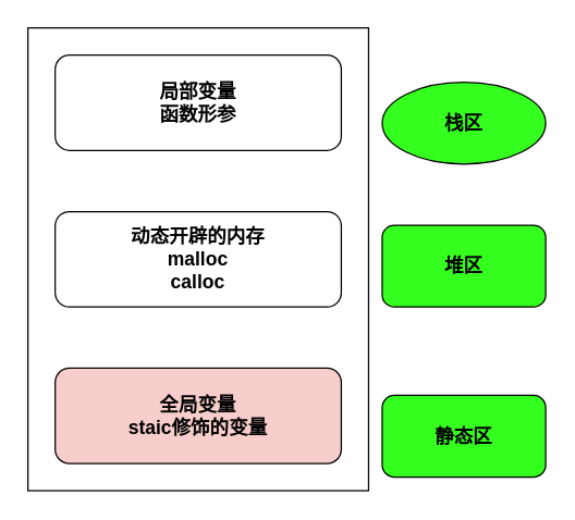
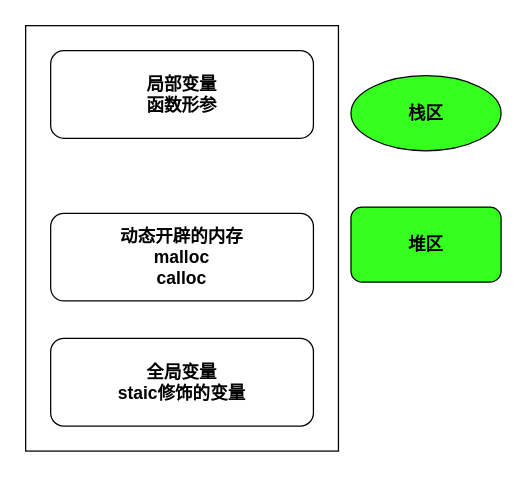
- <mxCell id="4" value="&lt;b&gt;&lt;font style=&quot;font-size: 14px;&quot;&gt;动态开辟的内存&lt;br&gt;malloc&lt;br&gt;calloc&lt;/font&gt;&lt;/b&gt;" style="rounded=1;whiteSpace=wrap;html=1;" parent="1" vertex="1"><mxGeometry x="40" y="155" width="210" height="70" as="geometry" /></mxCell>
+ <mxCell id="4" value="&lt;b&gt;&lt;font style=&quot;font-size: 14px;&quot;&gt;动态开辟的内存&lt;br&gt;malloc&lt;br&gt;calloc&lt;/font&gt;&lt;/b&gt;" style="rounded=1;whiteSpace=wrap;html=1;" parent="1" vertex="1"><mxGeometry x="40" y="170" width="210" height="70" as="geometry" /></mxCell>
- <mxCell id="3" value="&lt;b&gt;&lt;font style=&quot;font-size: 14px;&quot;&gt;全局变量&lt;br&gt;staic修饰的变量&lt;/font&gt;&lt;/b&gt;" style="rounded=1;whiteSpace=wrap;html=1;fillColor=#f8cecc;" parent="1" vertex="1"><mxGeometry x="40" y="270" width="210" height="70" as="geometry" /></mxCell>
+ <mxCell id="3" value="&lt;b&gt;&lt;font style=&quot;font-size: 14px;&quot;&gt;全局变量&lt;br&gt;staic修饰的变量&lt;/font&gt;&lt;/b&gt;" style="rounded=1;whiteSpace=wrap;html=1;" parent="1" vertex="1"><mxGeometry x="40" y="270" width="210" height="70" as="geometry" /></mxCell>
- <mxCell id="8" value="&lt;b&gt;&lt;font style=&quot;font-size: 14px;&quot;&gt;静态区&lt;/font&gt;&lt;/b&gt;" style="rounded=1;whiteSpace=wrap;html=1;fillColor=#35FF1F;" parent="1" vertex="1"><mxGeometry x="280" y="290" width="120" height="60" as="geometry" /></mxCell>
